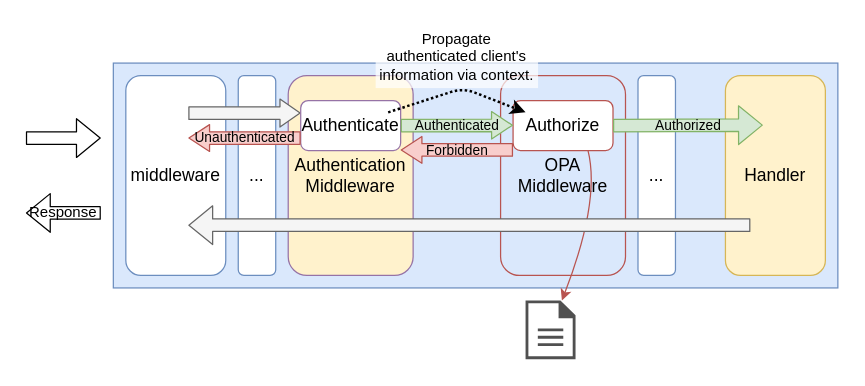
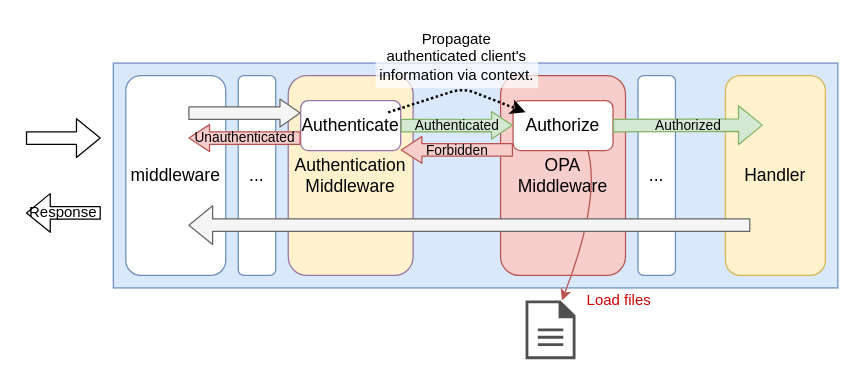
- <mxCell id="14" value="OPA&lt;br&gt;Middleware" style="rounded=1;whiteSpace=wrap;html=1;fontSize=14;strokeColor=#b85450;fillColor=#dae8fc;" parent="1" vertex="1"><mxGeometry x="400" y="60" width="100" height="160" as="geometry" /></mxCell>
+ <mxCell id="14" value="OPA&lt;br&gt;Middleware" style="rounded=1;whiteSpace=wrap;html=1;fontSize=14;strokeColor=#b85450;fillColor=#f8cecc;" parent="1" vertex="1"><mxGeometry x="400" y="60" width="100" height="160" as="geometry" /></mxCell>
+ <mxCell id="18" value="Load files" style="text;html=1;strokeColor=none;fillColor=none;align=center;verticalAlign=middle;whiteSpace=wrap;rounded=0;fontColor=#CC0000;" parent="1" vertex="1"><mxGeometry x="460" y="230" width="70" height="20" as="geometry" /></mxCell>
